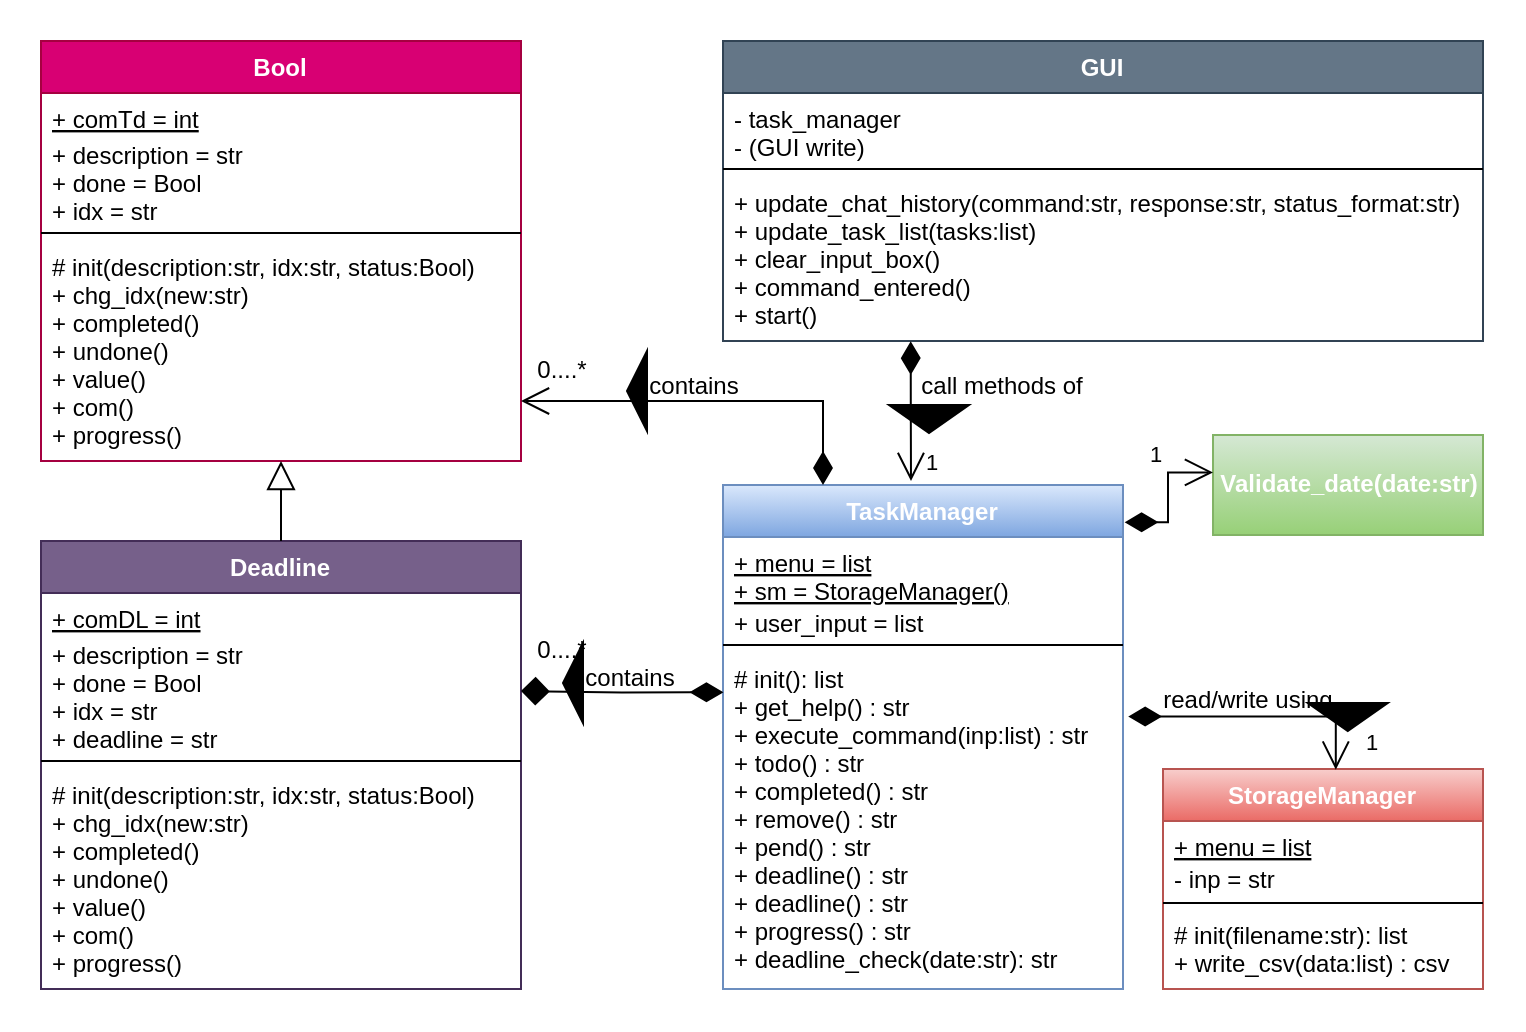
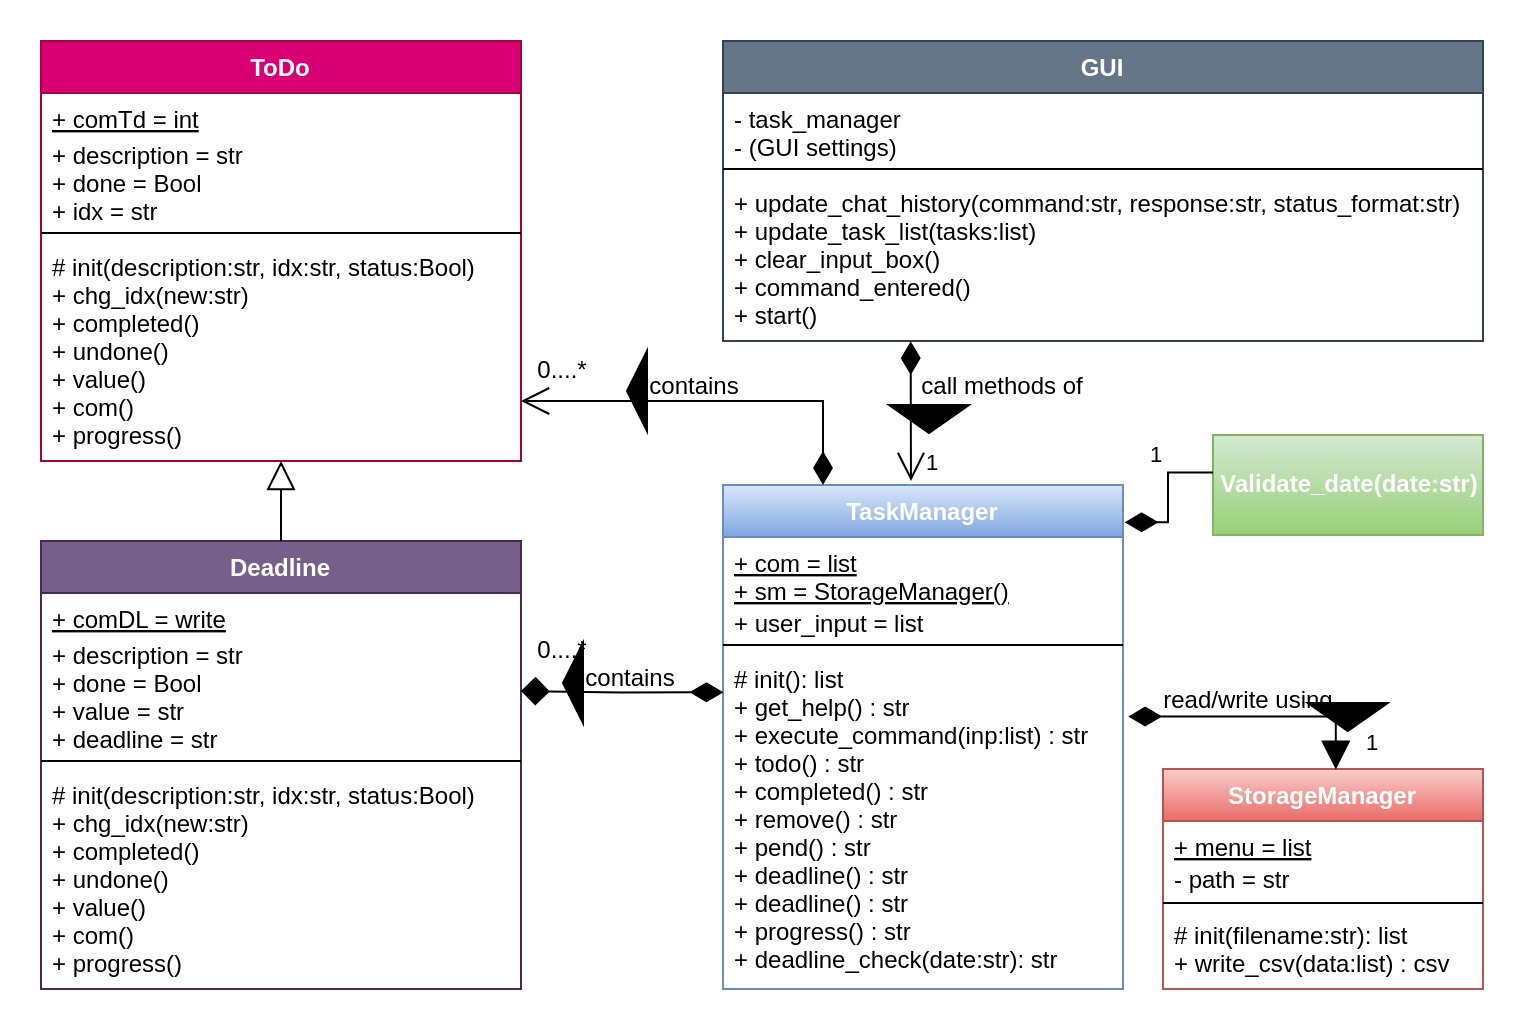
- <mxCell id="16" value="Bool" style="swimlane;fontStyle=1;align=center;verticalAlign=top;childLayout=stackLayout;horizontal=1;startSize=26;horizontalStack=0;resizeParent=1;resizeParentMax=0;resizeLast=0;collapsible=1;marginBottom=0;fillColor=#d80073;fontColor=#ffffff;strokeColor=#A50040;" vertex="1" parent="1"><mxGeometry x="20" y="20" width="240" height="210" as="geometry" /></mxCell>
+ <mxCell id="16" value="ToDo" style="swimlane;fontStyle=1;align=center;verticalAlign=top;childLayout=stackLayout;horizontal=1;startSize=26;horizontalStack=0;resizeParent=1;resizeParentMax=0;resizeLast=0;collapsible=1;marginBottom=0;fillColor=#d80073;fontColor=#ffffff;strokeColor=#A50040;" vertex="1" parent="1"><mxGeometry x="20" y="20" width="240" height="210" as="geometry" /></mxCell>
- <mxCell id="3" value="- task_manager &#10;- (GUI write)" style="text;strokeColor=none;fillColor=none;align=left;verticalAlign=top;spacingLeft=4;spacingRight=4;overflow=hidden;rotatable=0;points=[[0,0.5],[1,0.5]];portConstraint=eastwest;" vertex="1" parent="2"><mxGeometry y="26" width="380" height="34" as="geometry" /></mxCell>
+ <mxCell id="3" value="- task_manager &#10;- (GUI settings)" style="text;strokeColor=none;fillColor=none;align=left;verticalAlign=top;spacingLeft=4;spacingRight=4;overflow=hidden;rotatable=0;points=[[0,0.5],[1,0.5]];portConstraint=eastwest;" vertex="1" parent="2"><mxGeometry y="26" width="380" height="34" as="geometry" /></mxCell>
- <mxCell id="35" value="1" style="endArrow=open;html=1;endSize=12;startArrow=diamondThin;startSize=14;startFill=1;edgeStyle=orthogonalEdgeStyle;align=left;verticalAlign=bottom;rounded=0;exitX=1.004;exitY=0.074;exitDx=0;exitDy=0;exitPerimeter=0;entryX=0;entryY=0.374;entryDx=0;entryDy=0;entryPerimeter=0;" edge="1" parent="1" source="6" target="27"><mxGeometry x="0.325" y="11" relative="1" as="geometry"><mxPoint x="464.86" y="180.082" as="sourcePoint" /><mxPoint x="465" y="250" as="targetPoint" /><mxPoint as="offset" /></mxGeometry></mxCell>
+ <mxCell id="35" value="1" style="endArrow=none;html=1;endSize=12;startArrow=diamondThin;startSize=14;startFill=1;edgeStyle=orthogonalEdgeStyle;align=left;verticalAlign=bottom;rounded=0;exitX=1.004;exitY=0.074;exitDx=0;exitDy=0;exitPerimeter=0;entryX=0;entryY=0.374;entryDx=0;entryDy=0;entryPerimeter=0;" edge="1" parent="1" source="6" target="27"><mxGeometry x="0.325" y="11" relative="1" as="geometry"><mxPoint x="464.86" y="180.082" as="sourcePoint" /><mxPoint x="465" y="250" as="targetPoint" /><mxPoint as="offset" /></mxGeometry></mxCell>
- <mxCell id="7" value="+ menu = list&#10;+ sm = StorageManager()" style="text;strokeColor=none;fillColor=none;align=left;verticalAlign=top;spacingLeft=4;spacingRight=4;overflow=hidden;rotatable=0;points=[[0,0.5],[1,0.5]];portConstraint=eastwest;fontStyle=4" vertex="1" parent="6"><mxGeometry y="26" width="200" height="30" as="geometry" /></mxCell>
+ <mxCell id="7" value="+ com = list&#10;+ sm = StorageManager()" style="text;strokeColor=none;fillColor=none;align=left;verticalAlign=top;spacingLeft=4;spacingRight=4;overflow=hidden;rotatable=0;points=[[0,0.5],[1,0.5]];portConstraint=eastwest;fontStyle=4" vertex="1" parent="6"><mxGeometry y="26" width="200" height="30" as="geometry" /></mxCell>
- <mxCell id="22" value="+ comDL = int" style="text;strokeColor=none;fillColor=none;align=left;verticalAlign=top;spacingLeft=4;spacingRight=4;overflow=hidden;rotatable=0;points=[[0,0.5],[1,0.5]];portConstraint=eastwest;fontStyle=4" vertex="1" parent="21"><mxGeometry y="26" width="240" height="18" as="geometry" /></mxCell>
+ <mxCell id="22" value="+ comDL = write" style="text;strokeColor=none;fillColor=none;align=left;verticalAlign=top;spacingLeft=4;spacingRight=4;overflow=hidden;rotatable=0;points=[[0,0.5],[1,0.5]];portConstraint=eastwest;fontStyle=4" vertex="1" parent="21"><mxGeometry y="26" width="240" height="18" as="geometry" /></mxCell>
- <mxCell id="23" value="+ description = str&#10;+ done = Bool&#10;+ idx = str&#10;+ deadline = str" style="text;strokeColor=none;fillColor=none;align=left;verticalAlign=top;spacingLeft=4;spacingRight=4;overflow=hidden;rotatable=0;points=[[0,0.5],[1,0.5]];portConstraint=eastwest;fontStyle=0" vertex="1" parent="21"><mxGeometry y="44" width="240" height="62" as="geometry" /></mxCell>
+ <mxCell id="23" value="+ description = str&#10;+ done = Bool&#10;+ value = str&#10;+ deadline = str" style="text;strokeColor=none;fillColor=none;align=left;verticalAlign=top;spacingLeft=4;spacingRight=4;overflow=hidden;rotatable=0;points=[[0,0.5],[1,0.5]];portConstraint=eastwest;fontStyle=0" vertex="1" parent="21"><mxGeometry y="44" width="240" height="62" as="geometry" /></mxCell>
- <mxCell id="31" value="1" style="endArrow=open;html=1;endSize=12;startArrow=diamondThin;startSize=14;startFill=1;edgeStyle=orthogonalEdgeStyle;align=left;verticalAlign=bottom;rounded=0;entryX=0.54;entryY=0.003;entryDx=0;entryDy=0;exitX=1.013;exitY=0.189;exitDx=0;exitDy=0;exitPerimeter=0;entryPerimeter=0;" edge="1" parent="1" source="10" target="11"><mxGeometry x="0.934" y="14" relative="1" as="geometry"><mxPoint x="371.2" y="355.656" as="sourcePoint" /><mxPoint x="251" y="355" as="targetPoint" /><mxPoint as="offset" /></mxGeometry></mxCell>
+ <mxCell id="31" value="1" style="endArrow=block;html=1;endSize=12;startArrow=diamondThin;startSize=14;startFill=1;edgeStyle=orthogonalEdgeStyle;align=left;verticalAlign=bottom;rounded=0;entryX=0.54;entryY=0.003;entryDx=0;entryDy=0;exitX=1.013;exitY=0.189;exitDx=0;exitDy=0;exitPerimeter=0;entryPerimeter=0;" edge="1" parent="1" source="10" target="11"><mxGeometry x="0.934" y="14" relative="1" as="geometry"><mxPoint x="371.2" y="355.656" as="sourcePoint" /><mxPoint x="251" y="355" as="targetPoint" /><mxPoint as="offset" /></mxGeometry></mxCell>
- <mxCell id="13" value="- inp = str" style="text;strokeColor=none;fillColor=none;align=left;verticalAlign=top;spacingLeft=4;spacingRight=4;overflow=hidden;rotatable=0;points=[[0,0.5],[1,0.5]];portConstraint=eastwest;fontStyle=0" vertex="1" parent="11"><mxGeometry y="42" width="160" height="22" as="geometry" /></mxCell>
+ <mxCell id="13" value="- path = str" style="text;strokeColor=none;fillColor=none;align=left;verticalAlign=top;spacingLeft=4;spacingRight=4;overflow=hidden;rotatable=0;points=[[0,0.5],[1,0.5]];portConstraint=eastwest;fontStyle=0" vertex="1" parent="11"><mxGeometry y="42" width="160" height="22" as="geometry" /></mxCell>
